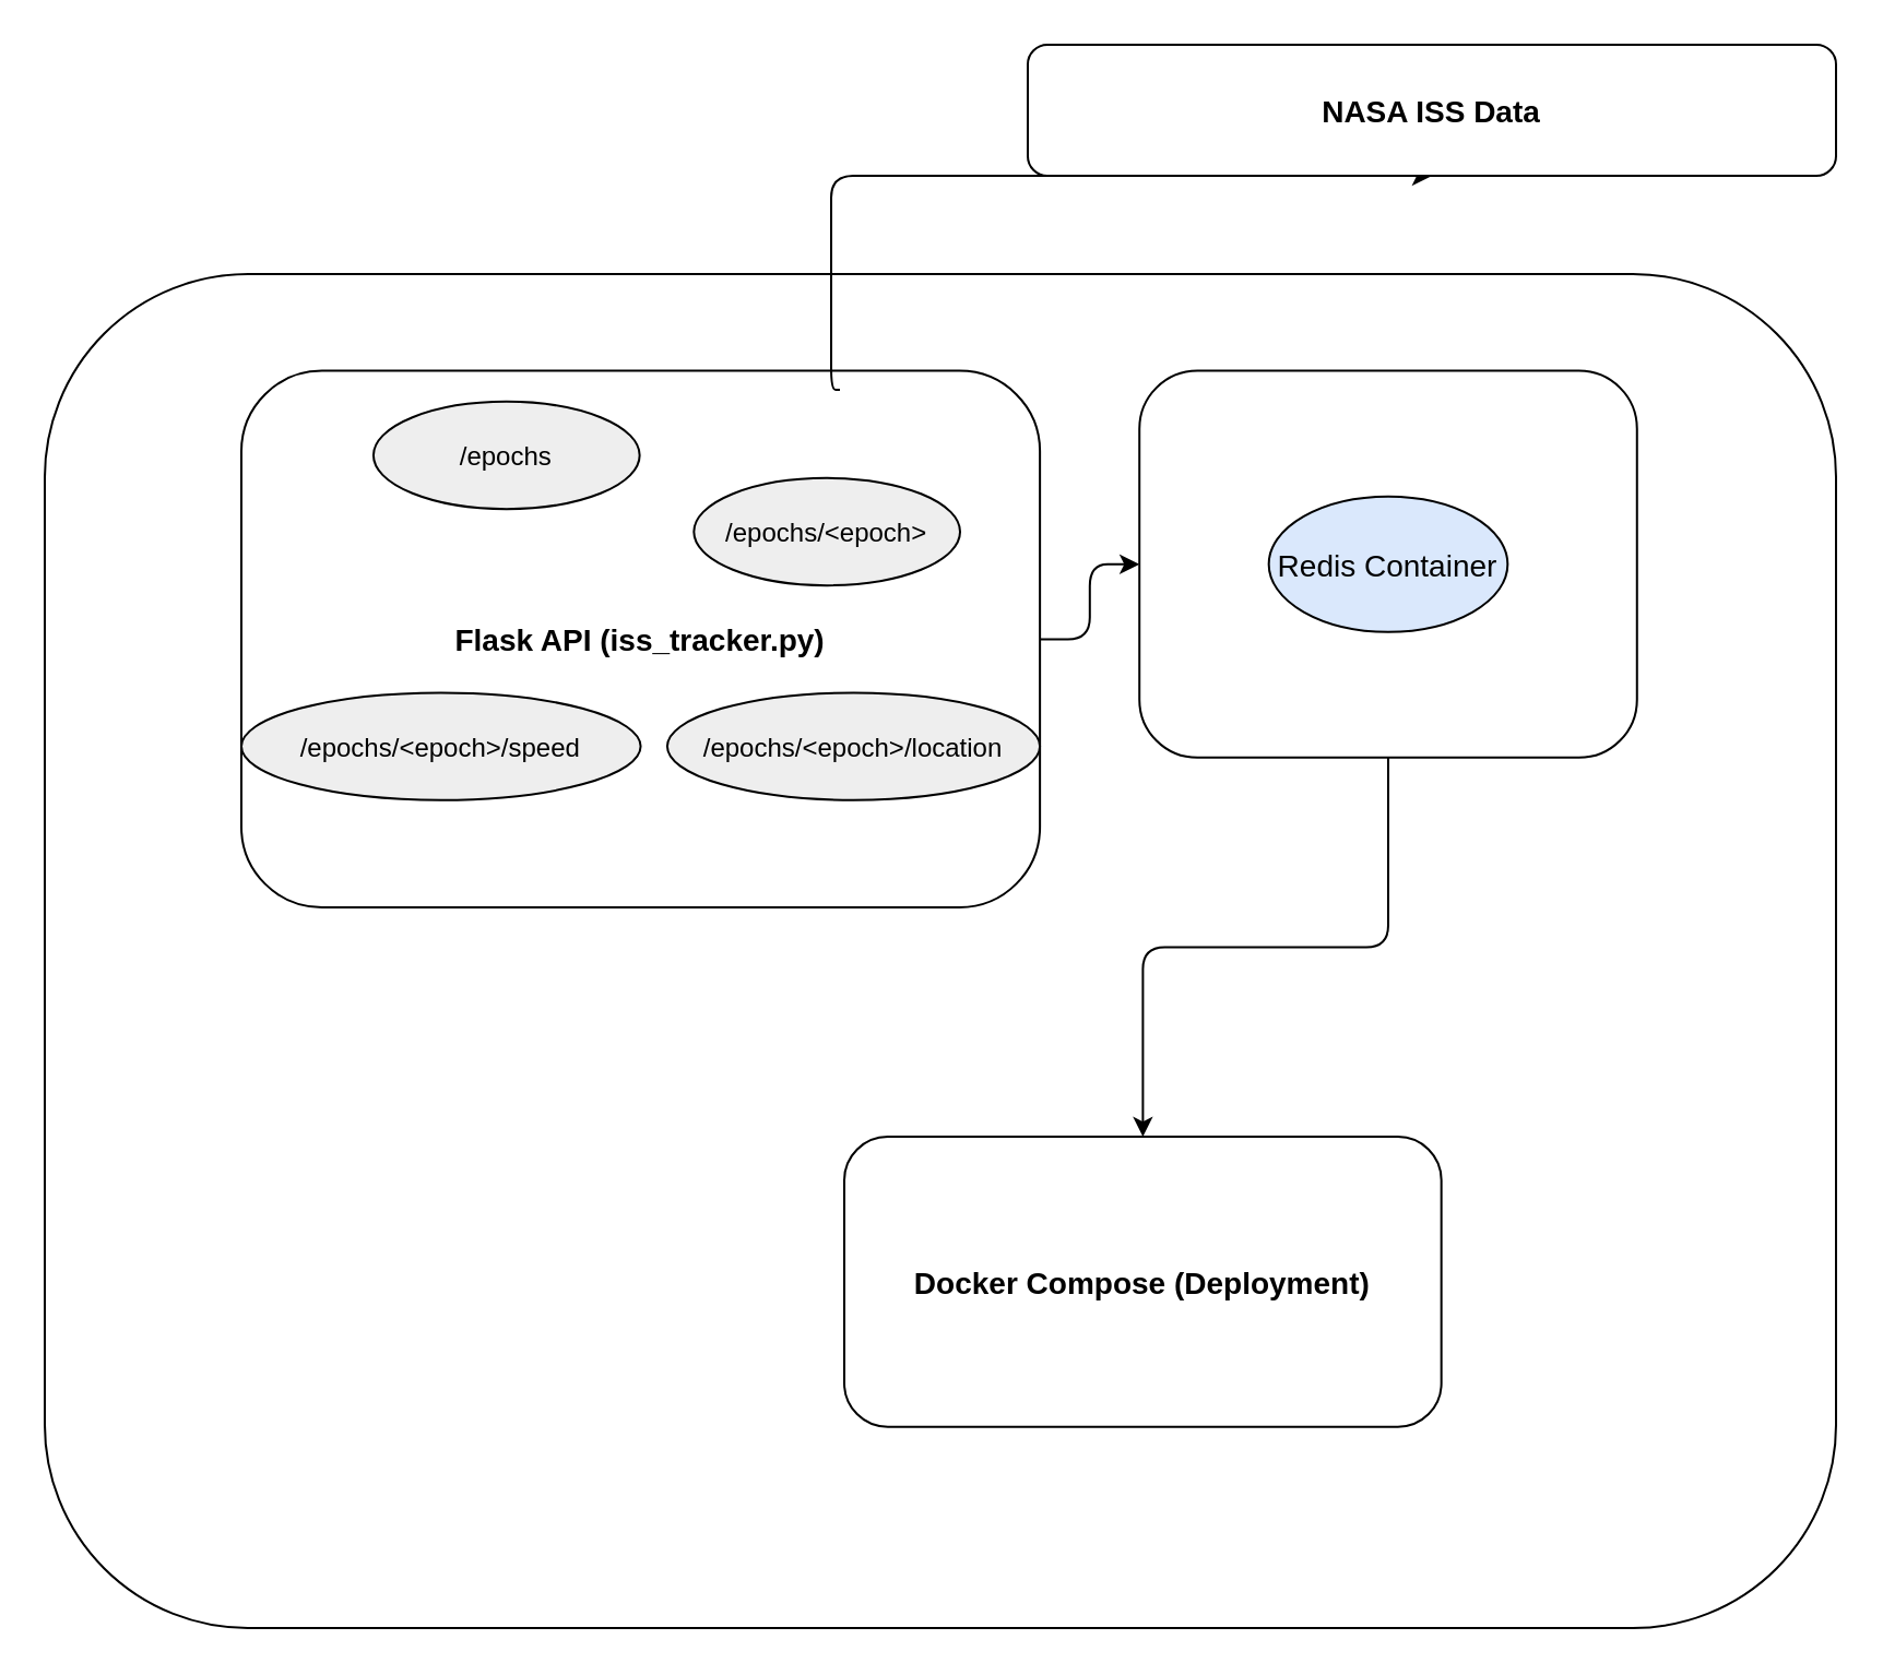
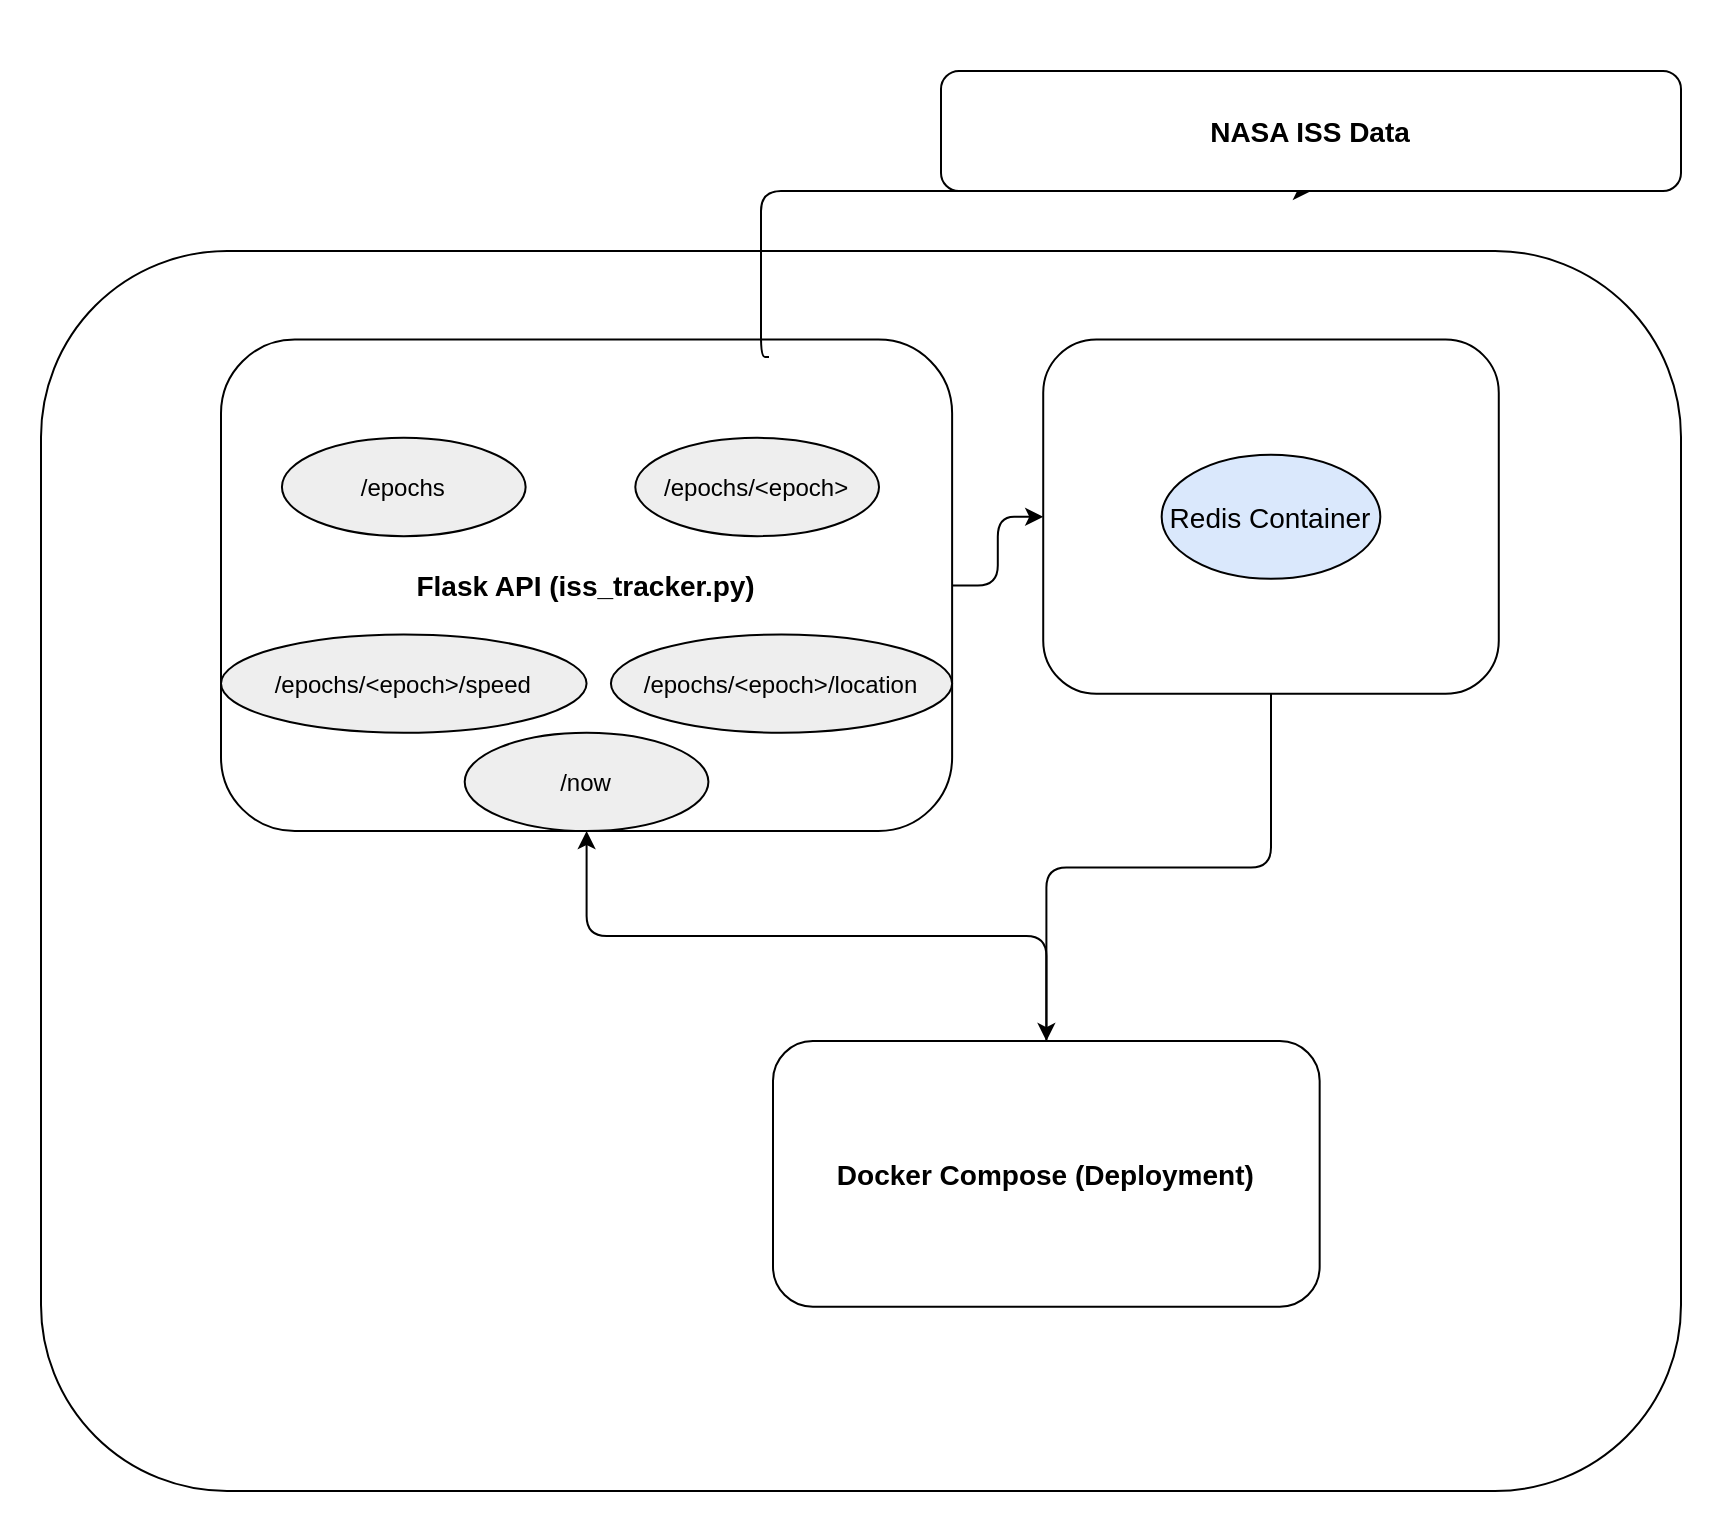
- <mxCell id="16" value="NASA ISS Data" style="rounded=1;strokeColor=#000000;fontSize=14;fontStyle=1;fillColor=#FFFFFF" vertex="1" parent="1"><mxGeometry x="470" y="20" width="370" height="60" as="geometry" /></mxCell>
+ <mxCell id="16" value="NASA ISS Data" style="rounded=1;strokeColor=#000000;fontSize=14;fontStyle=1;fillColor=#FFFFFF" vertex="1" parent="1"><mxGeometry x="470" y="35" width="370" height="60" as="geometry" /></mxCell>
- <mxCell id="4" value="/epochs" style="ellipse;strokeColor=#000000;fontSize=12;fillColor=#EEEEEE" vertex="1" parent="3"><mxGeometry x="60.463" y="14.142" width="121.853" height="49.142" as="geometry" /></mxCell>
+ <mxCell id="4" value="/epochs" style="ellipse;strokeColor=#000000;fontSize=12;fillColor=#EEEEEE" vertex="1" parent="3"><mxGeometry x="30.463" y="49.142" width="121.853" height="49.142" as="geometry" /></mxCell>
+ <mxCell id="8" value="/now" style="ellipse;strokeColor=#000000;fontSize=12;fillColor=#EEEEEE" vertex="1" parent="3"><mxGeometry x="121.853" y="196.568" width="121.853" height="49.142" as="geometry" /></mxCell>
+ <mxCell id="15" style="edgeStyle=orthogonalEdgeStyle;strokeColor=#000000;" edge="1" parent="2" source="11" target="3"><mxGeometry relative="1" as="geometry" /></mxCell>
